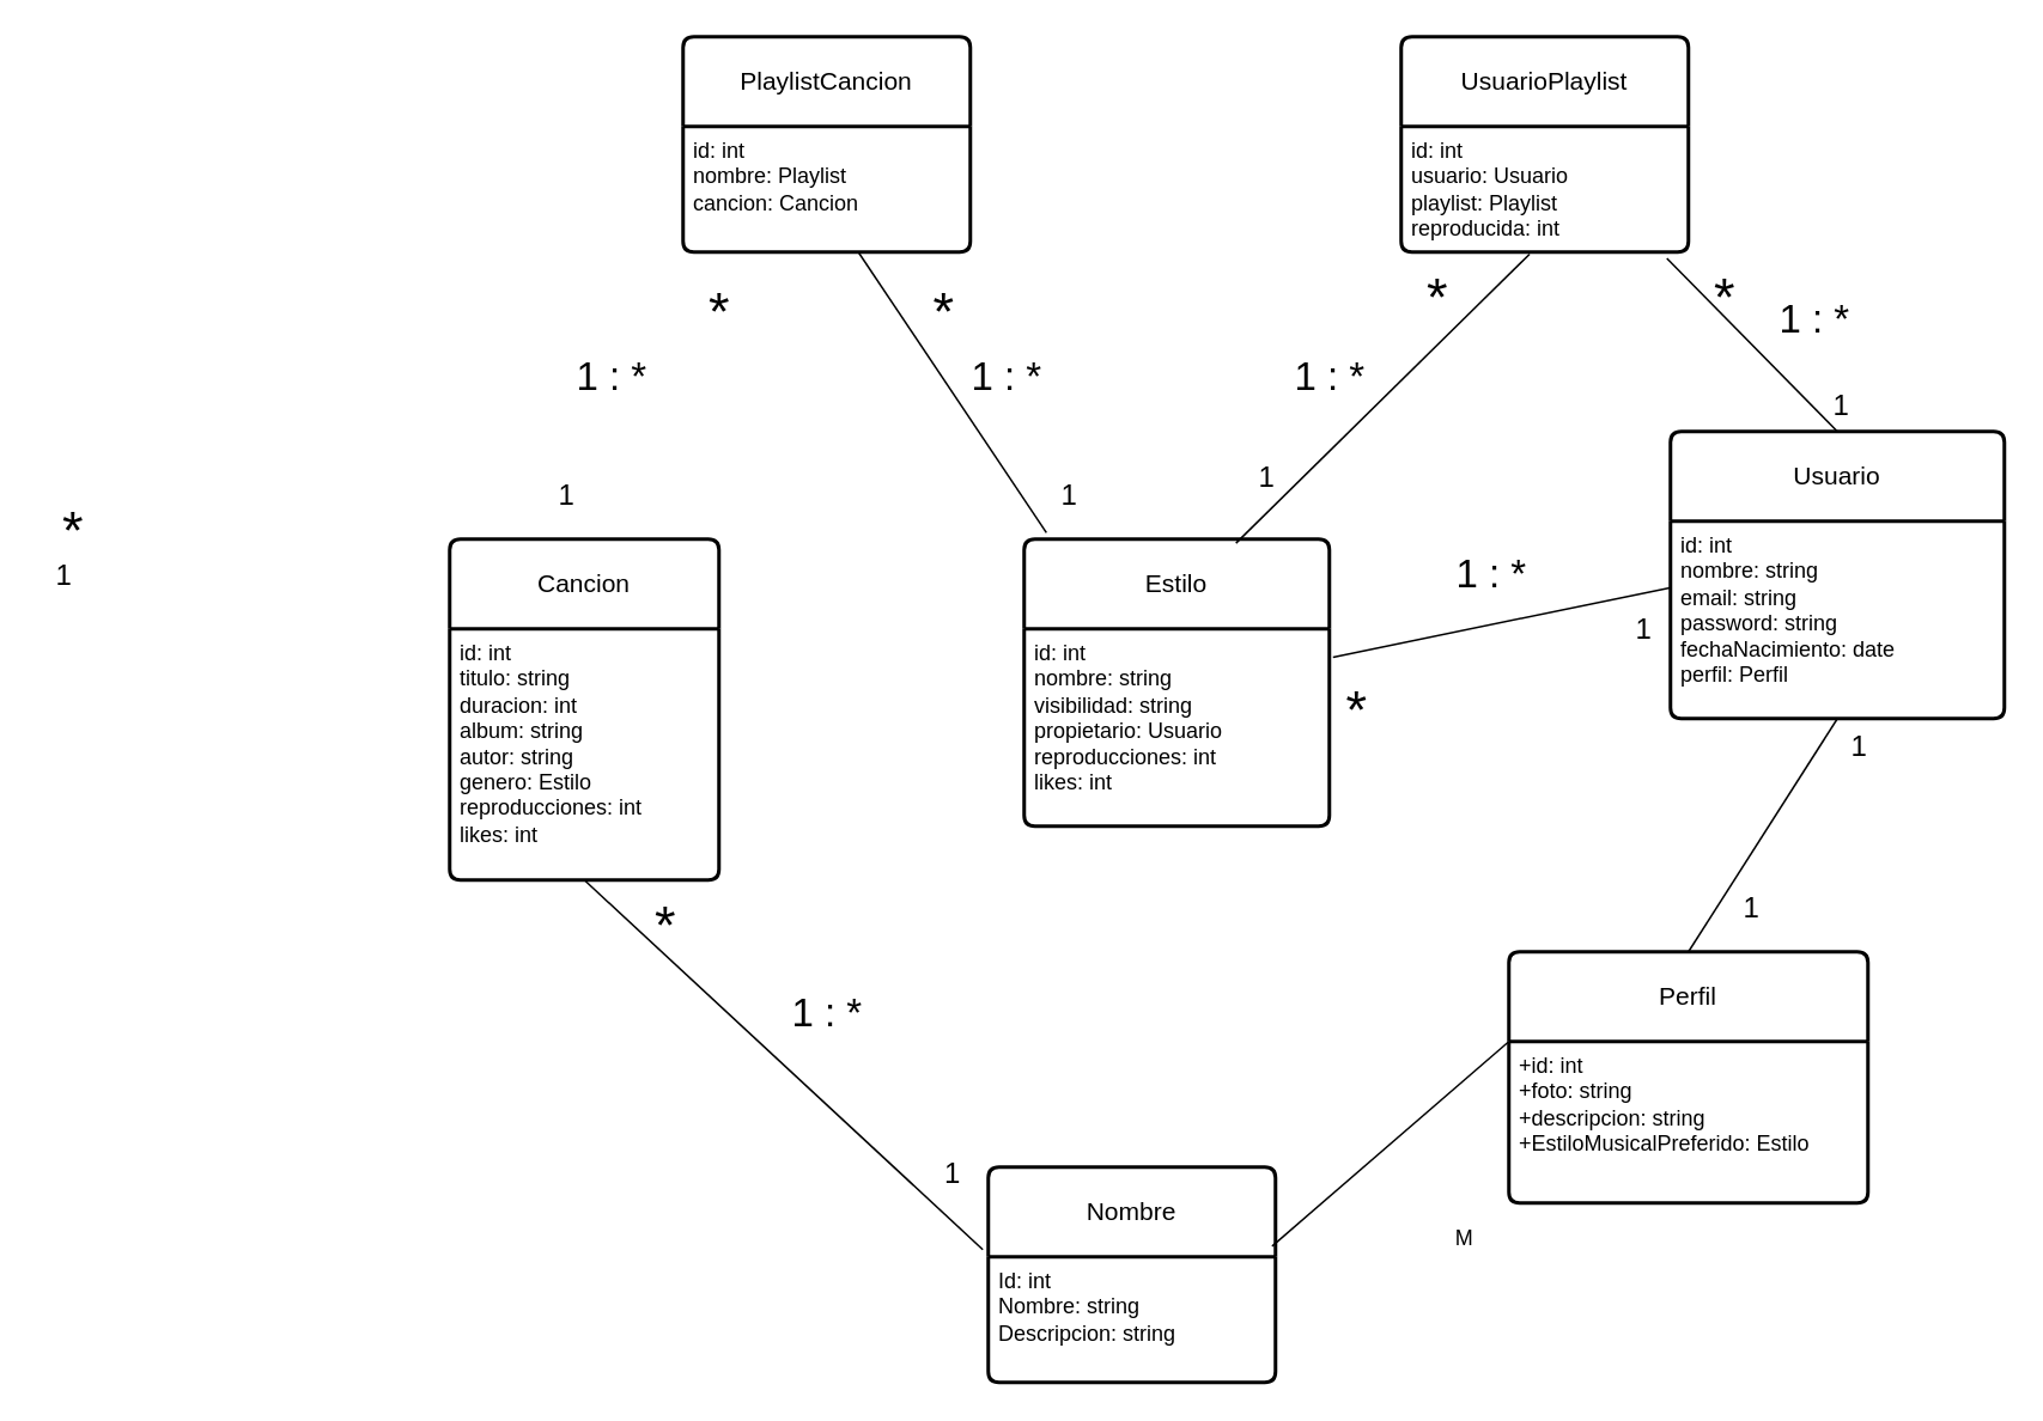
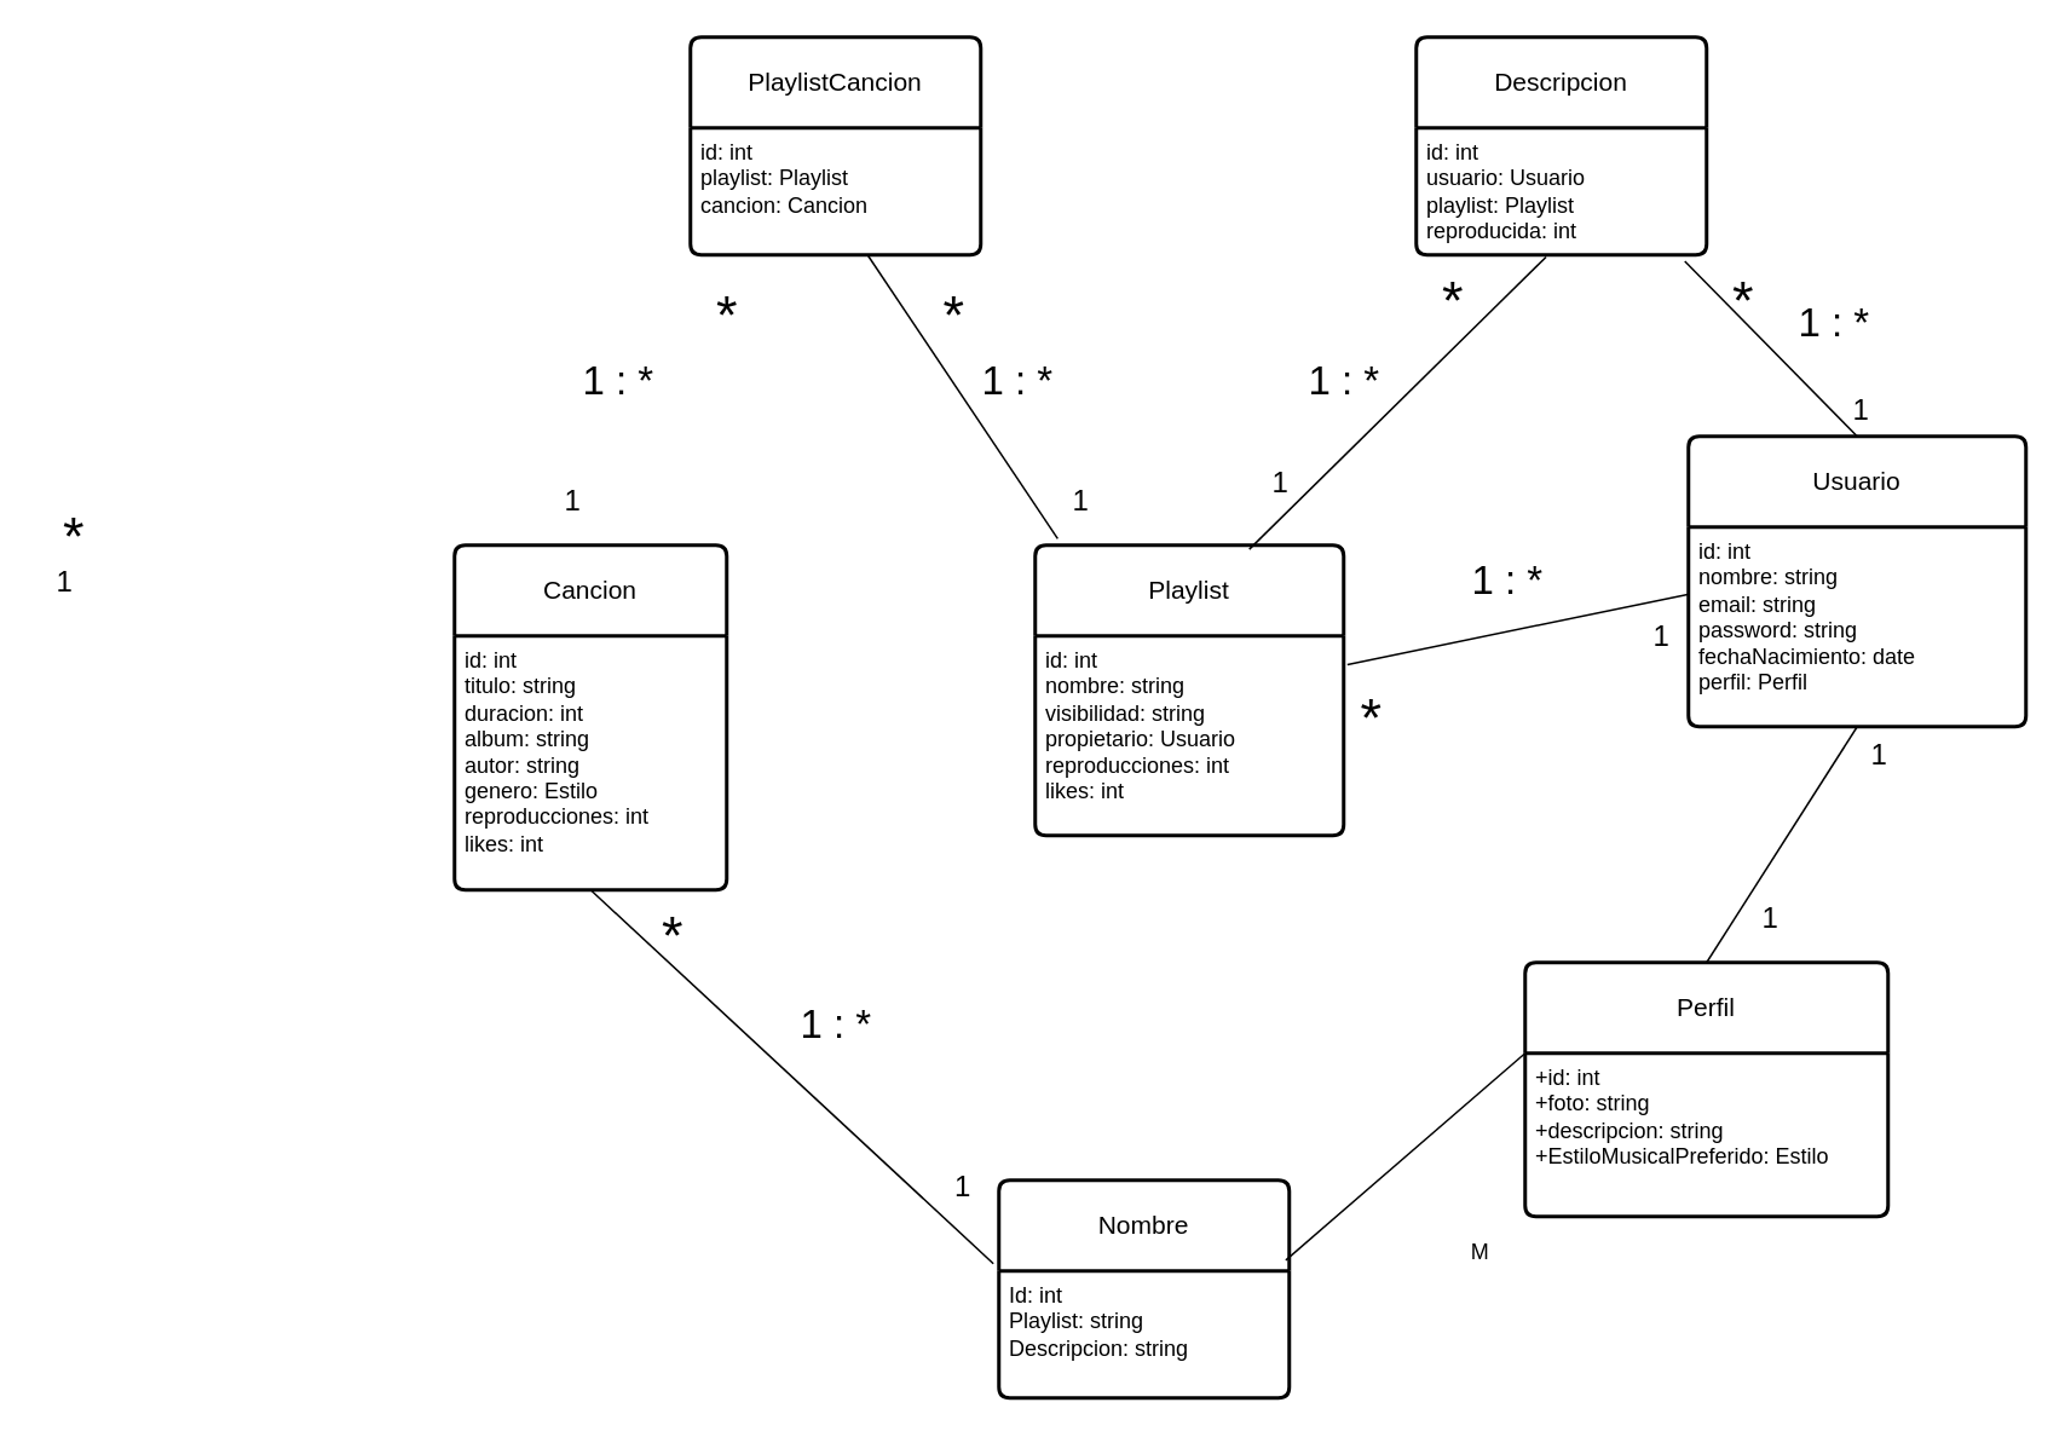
- <mxCell id="6" value="UsuarioPlaylist" style="swimlane;childLayout=stackLayout;horizontal=1;startSize=50;horizontalStack=0;rounded=1;fontSize=14;fontStyle=0;strokeWidth=2;resizeParent=0;resizeLast=1;shadow=0;dashed=0;align=center;arcSize=4;whiteSpace=wrap;html=1;" vertex="1" parent="1"><mxGeometry x="780" y="20" width="160" height="120" as="geometry" /></mxCell>
+ <mxCell id="6" value="Descripcion" style="swimlane;childLayout=stackLayout;horizontal=1;startSize=50;horizontalStack=0;rounded=1;fontSize=14;fontStyle=0;strokeWidth=2;resizeParent=0;resizeLast=1;shadow=0;dashed=0;align=center;arcSize=4;whiteSpace=wrap;html=1;" vertex="1" parent="1"><mxGeometry x="780" y="20" width="160" height="120" as="geometry" /></mxCell>
- <mxCell id="15" value="&lt;div&gt;id: int&lt;/div&gt;&lt;div&gt;nombre: Playlist&lt;/div&gt;&lt;div&gt;cancion: Cancion&lt;br&gt;&lt;/div&gt;" style="align=left;strokeColor=none;fillColor=none;spacingLeft=4;fontSize=12;verticalAlign=top;resizable=0;rotatable=0;part=1;html=1;" vertex="1" parent="14"><mxGeometry y="50" width="160" height="70" as="geometry" /></mxCell>
+ <mxCell id="15" value="&lt;div&gt;id: int&lt;/div&gt;&lt;div&gt;playlist: Playlist&lt;/div&gt;&lt;div&gt;cancion: Cancion&lt;br&gt;&lt;/div&gt;" style="align=left;strokeColor=none;fillColor=none;spacingLeft=4;fontSize=12;verticalAlign=top;resizable=0;rotatable=0;part=1;html=1;" vertex="1" parent="14"><mxGeometry y="50" width="160" height="70" as="geometry" /></mxCell>
- <mxCell id="2" value="Estilo" style="swimlane;childLayout=stackLayout;horizontal=1;startSize=50;horizontalStack=0;rounded=1;fontSize=14;fontStyle=0;strokeWidth=2;resizeParent=0;resizeLast=1;shadow=0;dashed=0;align=center;arcSize=4;whiteSpace=wrap;html=1;" vertex="1" parent="1"><mxGeometry x="570" y="300" width="170" height="160" as="geometry" /></mxCell>
+ <mxCell id="2" value="Playlist" style="swimlane;childLayout=stackLayout;horizontal=1;startSize=50;horizontalStack=0;rounded=1;fontSize=14;fontStyle=0;strokeWidth=2;resizeParent=0;resizeLast=1;shadow=0;dashed=0;align=center;arcSize=4;whiteSpace=wrap;html=1;" vertex="1" parent="1"><mxGeometry x="570" y="300" width="170" height="160" as="geometry" /></mxCell>
- <mxCell id="13" value="Id: int&lt;br&gt;Nombre: string&lt;br&gt;Descripcion: string" style="align=left;strokeColor=none;fillColor=none;spacingLeft=4;fontSize=12;verticalAlign=top;resizable=0;rotatable=0;part=1;html=1;" vertex="1" parent="12"><mxGeometry y="50" width="160" height="70" as="geometry" /></mxCell>
+ <mxCell id="13" value="Id: int&lt;br&gt;Playlist: string&lt;br&gt;Descripcion: string" style="align=left;strokeColor=none;fillColor=none;spacingLeft=4;fontSize=12;verticalAlign=top;resizable=0;rotatable=0;part=1;html=1;" vertex="1" parent="12"><mxGeometry y="50" width="160" height="70" as="geometry" /></mxCell>
